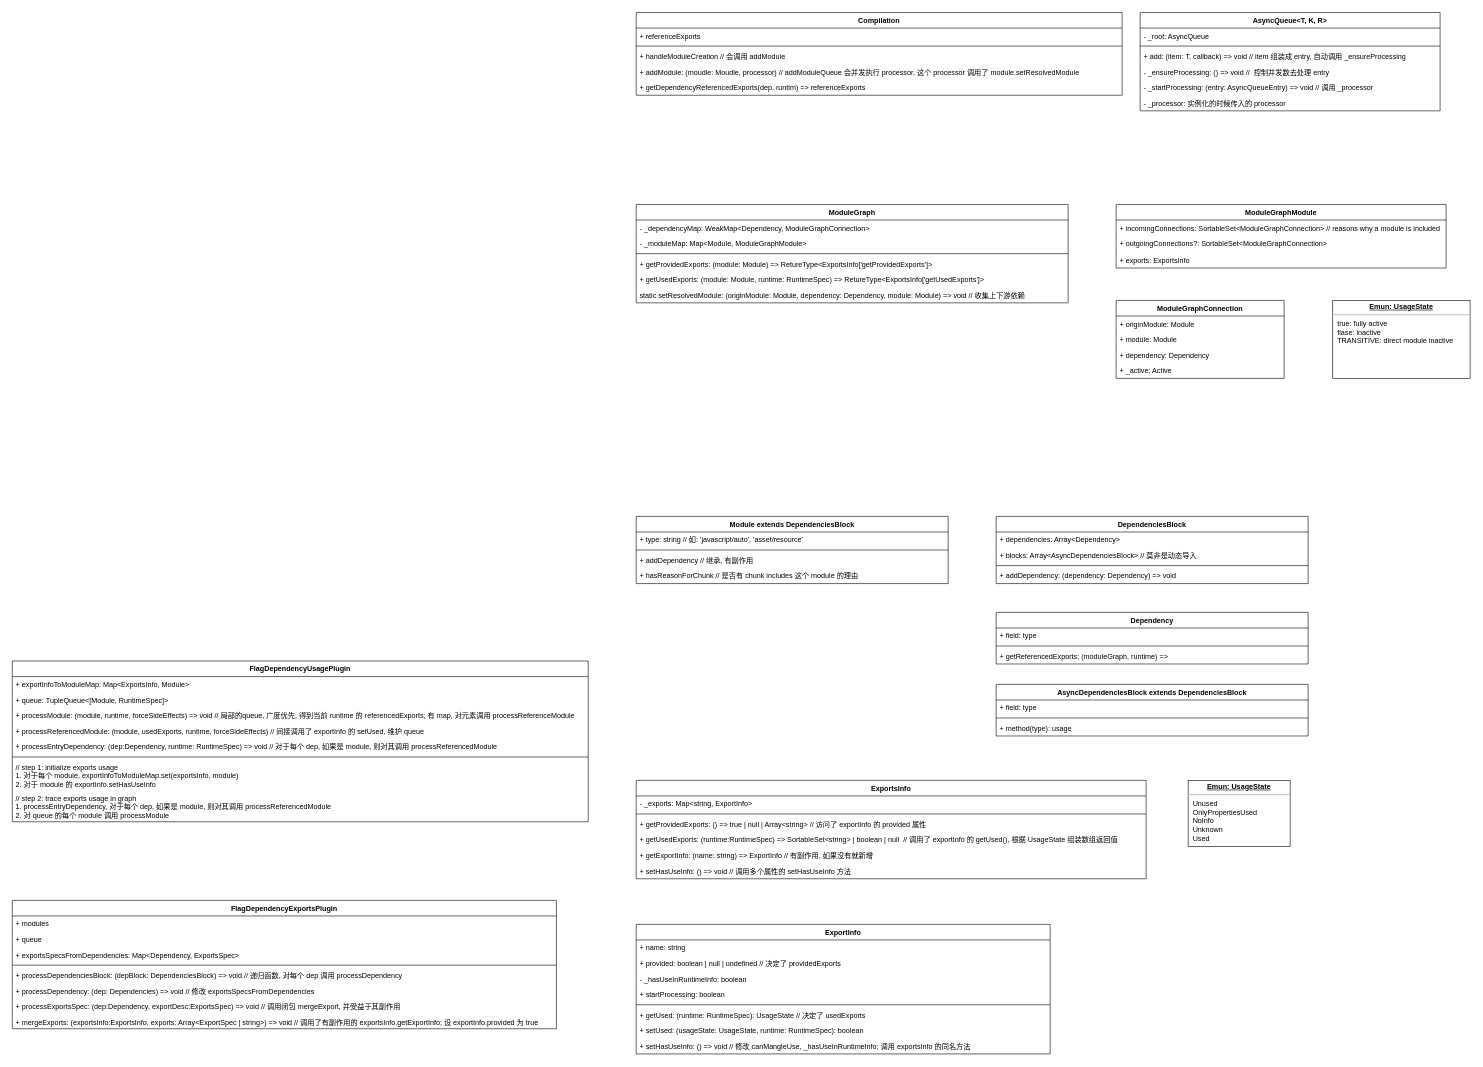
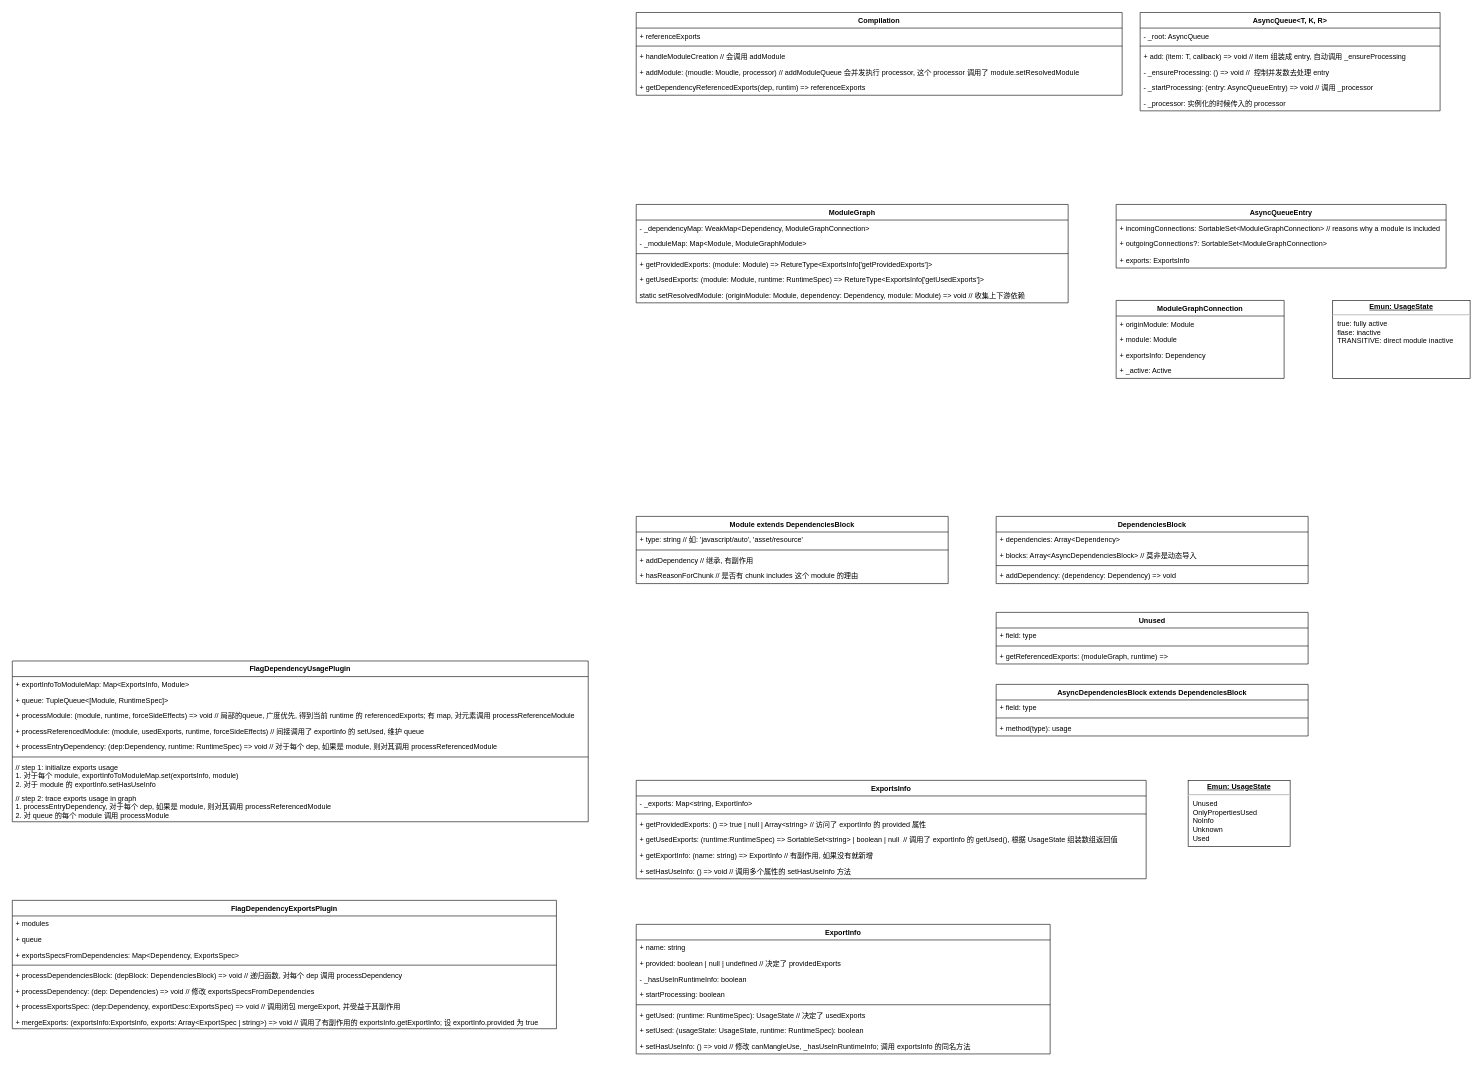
- <mxCell id="9" value="ModuleGraphModule" style="swimlane;fontStyle=1;childLayout=stackLayout;horizontal=1;startSize=26;fillColor=none;horizontalStack=0;resizeParent=1;resizeParentMax=0;resizeLast=0;collapsible=1;marginBottom=0;" parent="1" vertex="1"><mxGeometry x="1860" y="340" width="550" height="106" as="geometry" /></mxCell>
+ <mxCell id="9" value="AsyncQueueEntry" style="swimlane;fontStyle=1;childLayout=stackLayout;horizontal=1;startSize=26;fillColor=none;horizontalStack=0;resizeParent=1;resizeParentMax=0;resizeLast=0;collapsible=1;marginBottom=0;" parent="1" vertex="1"><mxGeometry x="1860" y="340" width="550" height="106" as="geometry" /></mxCell>
- <mxCell id="60" value="+ dependency: Dependency" style="text;strokeColor=none;fillColor=none;align=left;verticalAlign=top;spacingLeft=4;spacingRight=4;overflow=hidden;rotatable=0;points=[[0,0.5],[1,0.5]];portConstraint=eastwest;" parent="57" vertex="1"><mxGeometry y="78" width="280" height="26" as="geometry" /></mxCell>
+ <mxCell id="60" value="+ exportsInfo: Dependency" style="text;strokeColor=none;fillColor=none;align=left;verticalAlign=top;spacingLeft=4;spacingRight=4;overflow=hidden;rotatable=0;points=[[0,0.5],[1,0.5]];portConstraint=eastwest;" parent="57" vertex="1"><mxGeometry y="78" width="280" height="26" as="geometry" /></mxCell>
- <mxCell id="35" value="Dependency" style="swimlane;fontStyle=1;align=center;verticalAlign=top;childLayout=stackLayout;horizontal=1;startSize=26;horizontalStack=0;resizeParent=1;resizeParentMax=0;resizeLast=0;collapsible=1;marginBottom=0;" parent="1" vertex="1"><mxGeometry x="1660" y="1020" width="520" height="86" as="geometry" /></mxCell>
+ <mxCell id="35" value="Unused" style="swimlane;fontStyle=1;align=center;verticalAlign=top;childLayout=stackLayout;horizontal=1;startSize=26;horizontalStack=0;resizeParent=1;resizeParentMax=0;resizeLast=0;collapsible=1;marginBottom=0;" parent="1" vertex="1"><mxGeometry x="1660" y="1020" width="520" height="86" as="geometry" /></mxCell>
